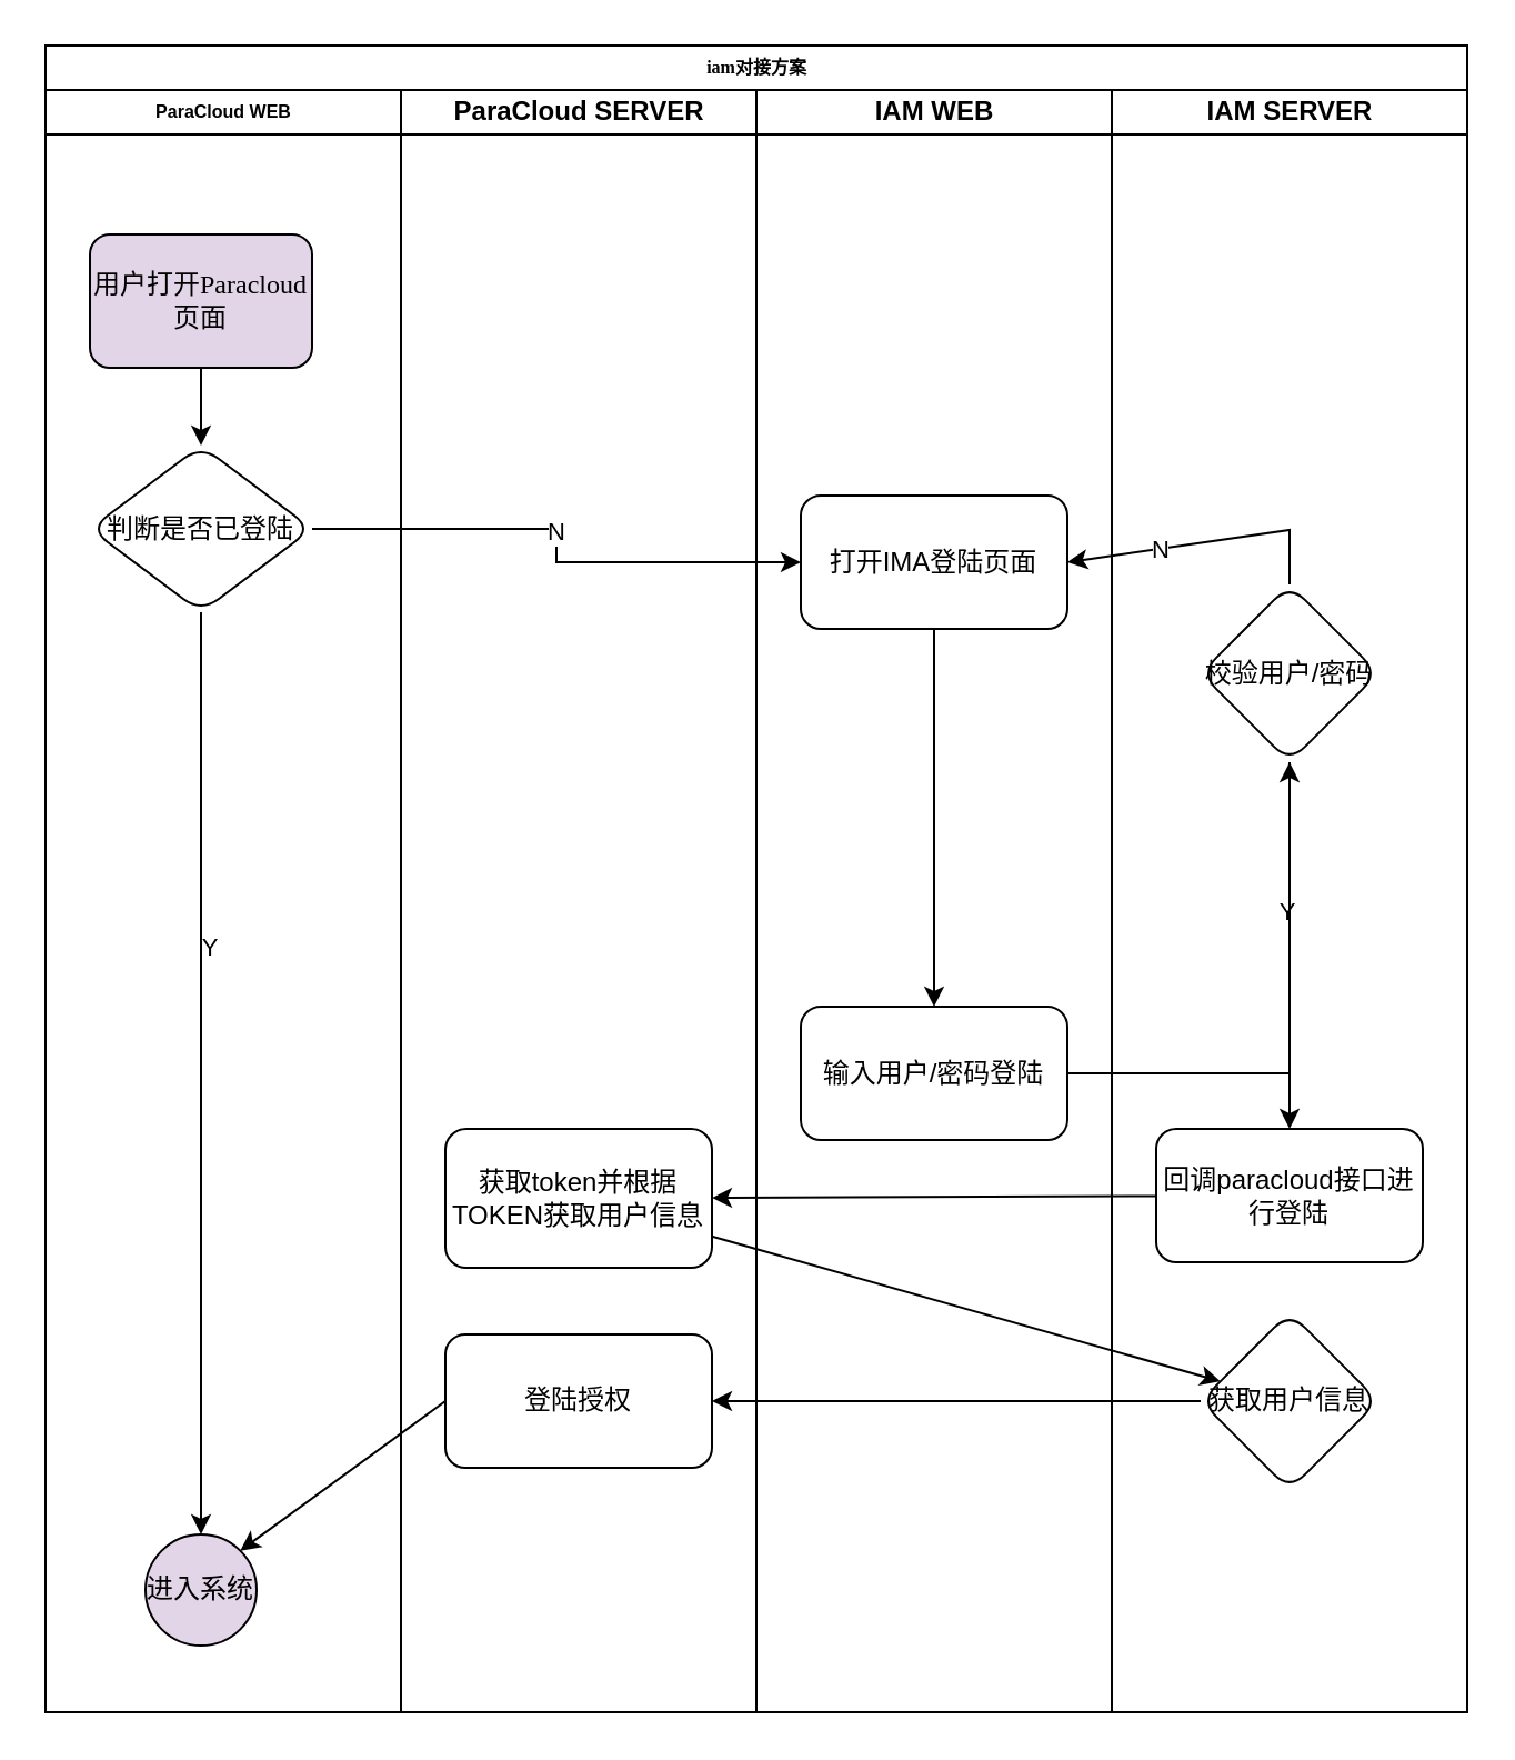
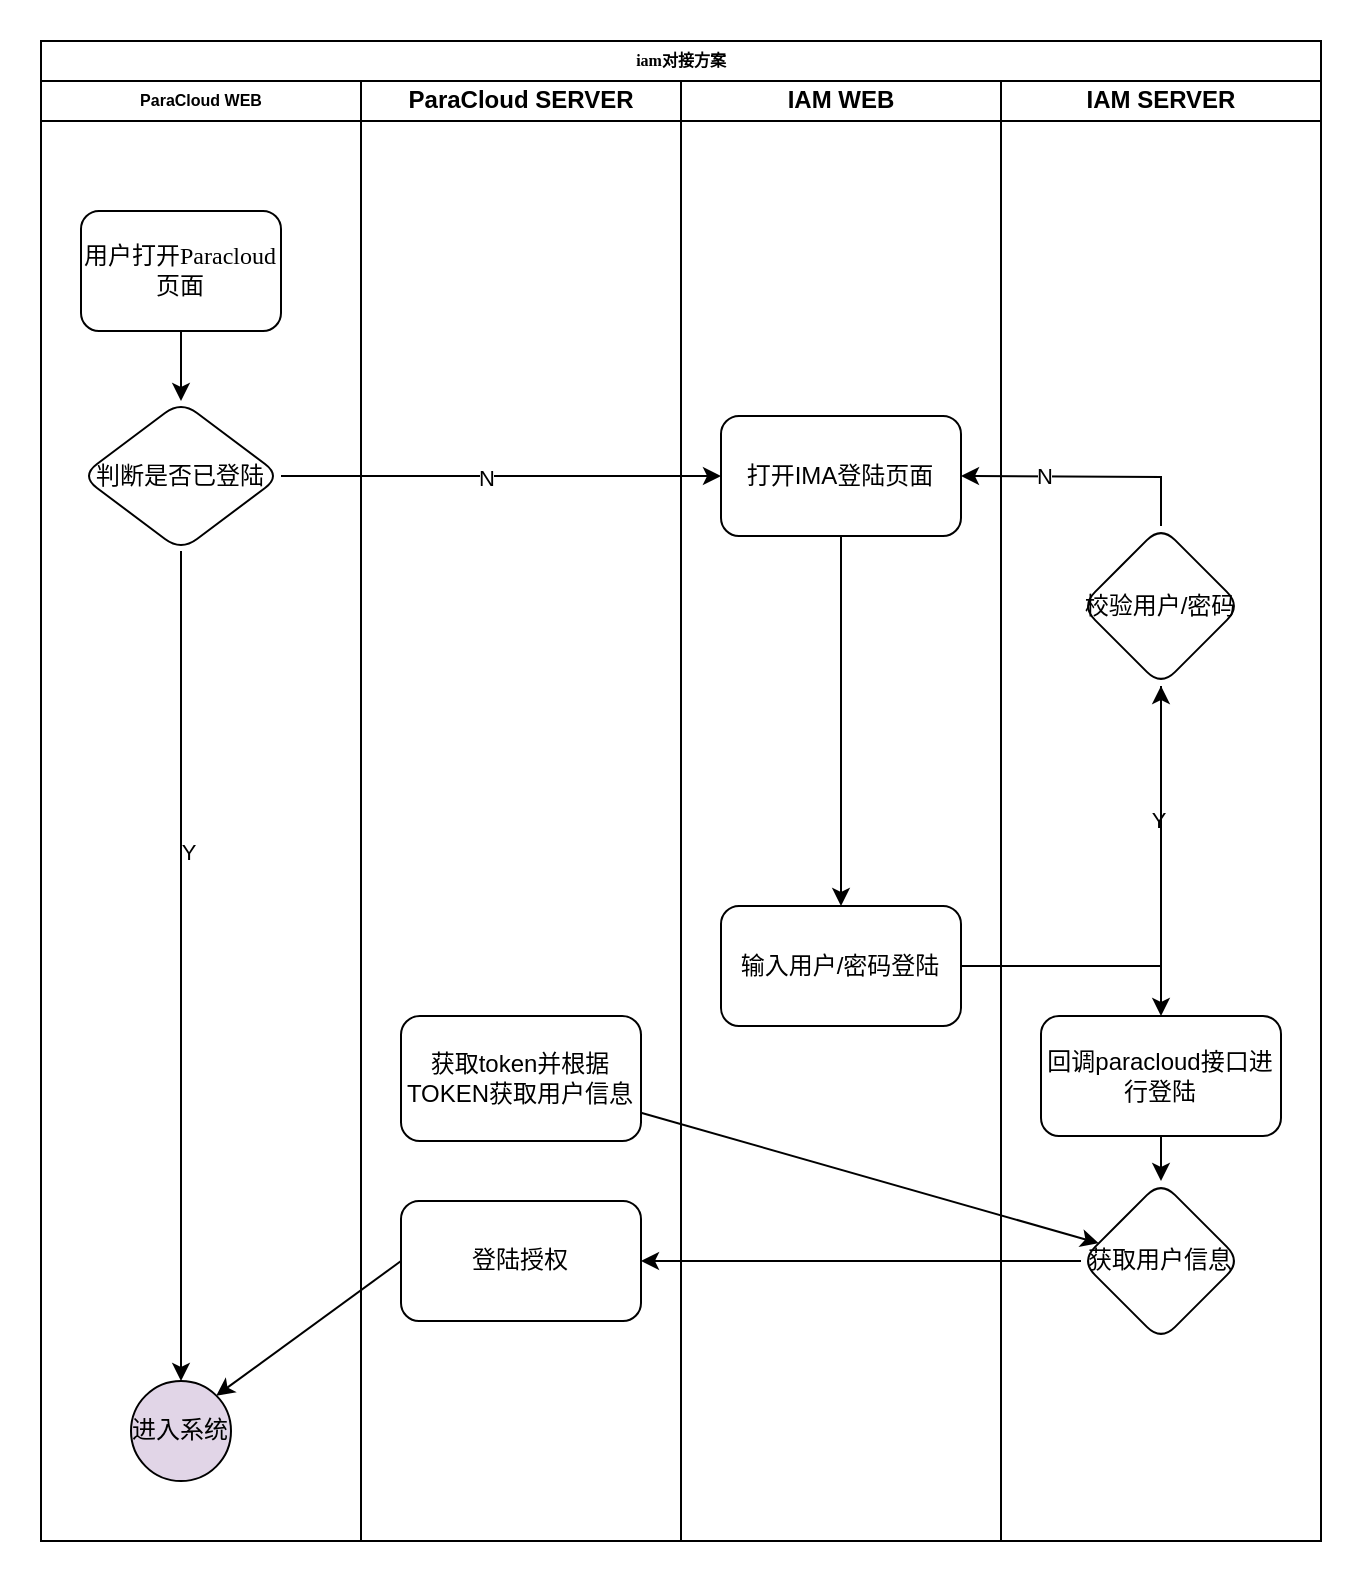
- <mxCell id="5" value="用户打开Paracloud页面" style="rounded=1;whiteSpace=wrap;html=1;shadow=0;labelBackgroundColor=none;strokeWidth=1;fontFamily=Verdana;fontSize=12;align=center;fillColor=#e1d5e7;" parent="3" vertex="1"><mxGeometry x="20" y="65" width="100" height="60" as="geometry" /></mxCell>
+ <mxCell id="5" value="用户打开Paracloud页面" style="rounded=1;whiteSpace=wrap;html=1;shadow=0;labelBackgroundColor=none;strokeWidth=1;fontFamily=Verdana;fontSize=12;align=center;" parent="3" vertex="1"><mxGeometry x="20" y="65" width="100" height="60" as="geometry" /></mxCell>
- <mxCell id="15" value="打开IMA登陆页面" style="whiteSpace=wrap;html=1;rounded=1;" vertex="1" parent="13"><mxGeometry x="20" y="182.5" width="120" height="60" as="geometry" /></mxCell>
+ <mxCell id="15" value="打开IMA登陆页面" style="whiteSpace=wrap;html=1;rounded=1;" vertex="1" parent="13"><mxGeometry x="20" y="167.5" width="120" height="60" as="geometry" /></mxCell>
- <mxCell id="28" value="" style="edgeStyle=none;rounded=0;orthogonalLoop=1;jettySize=auto;html=1;" edge="1" parent="2" source="21" target="11"><mxGeometry relative="1" as="geometry" /></mxCell>
+ <mxCell id="28" value="" style="edgeStyle=none;rounded=0;orthogonalLoop=1;jettySize=auto;html=1;" edge="1" parent="2" source="21" target="22"><mxGeometry relative="1" as="geometry" /></mxCell>
